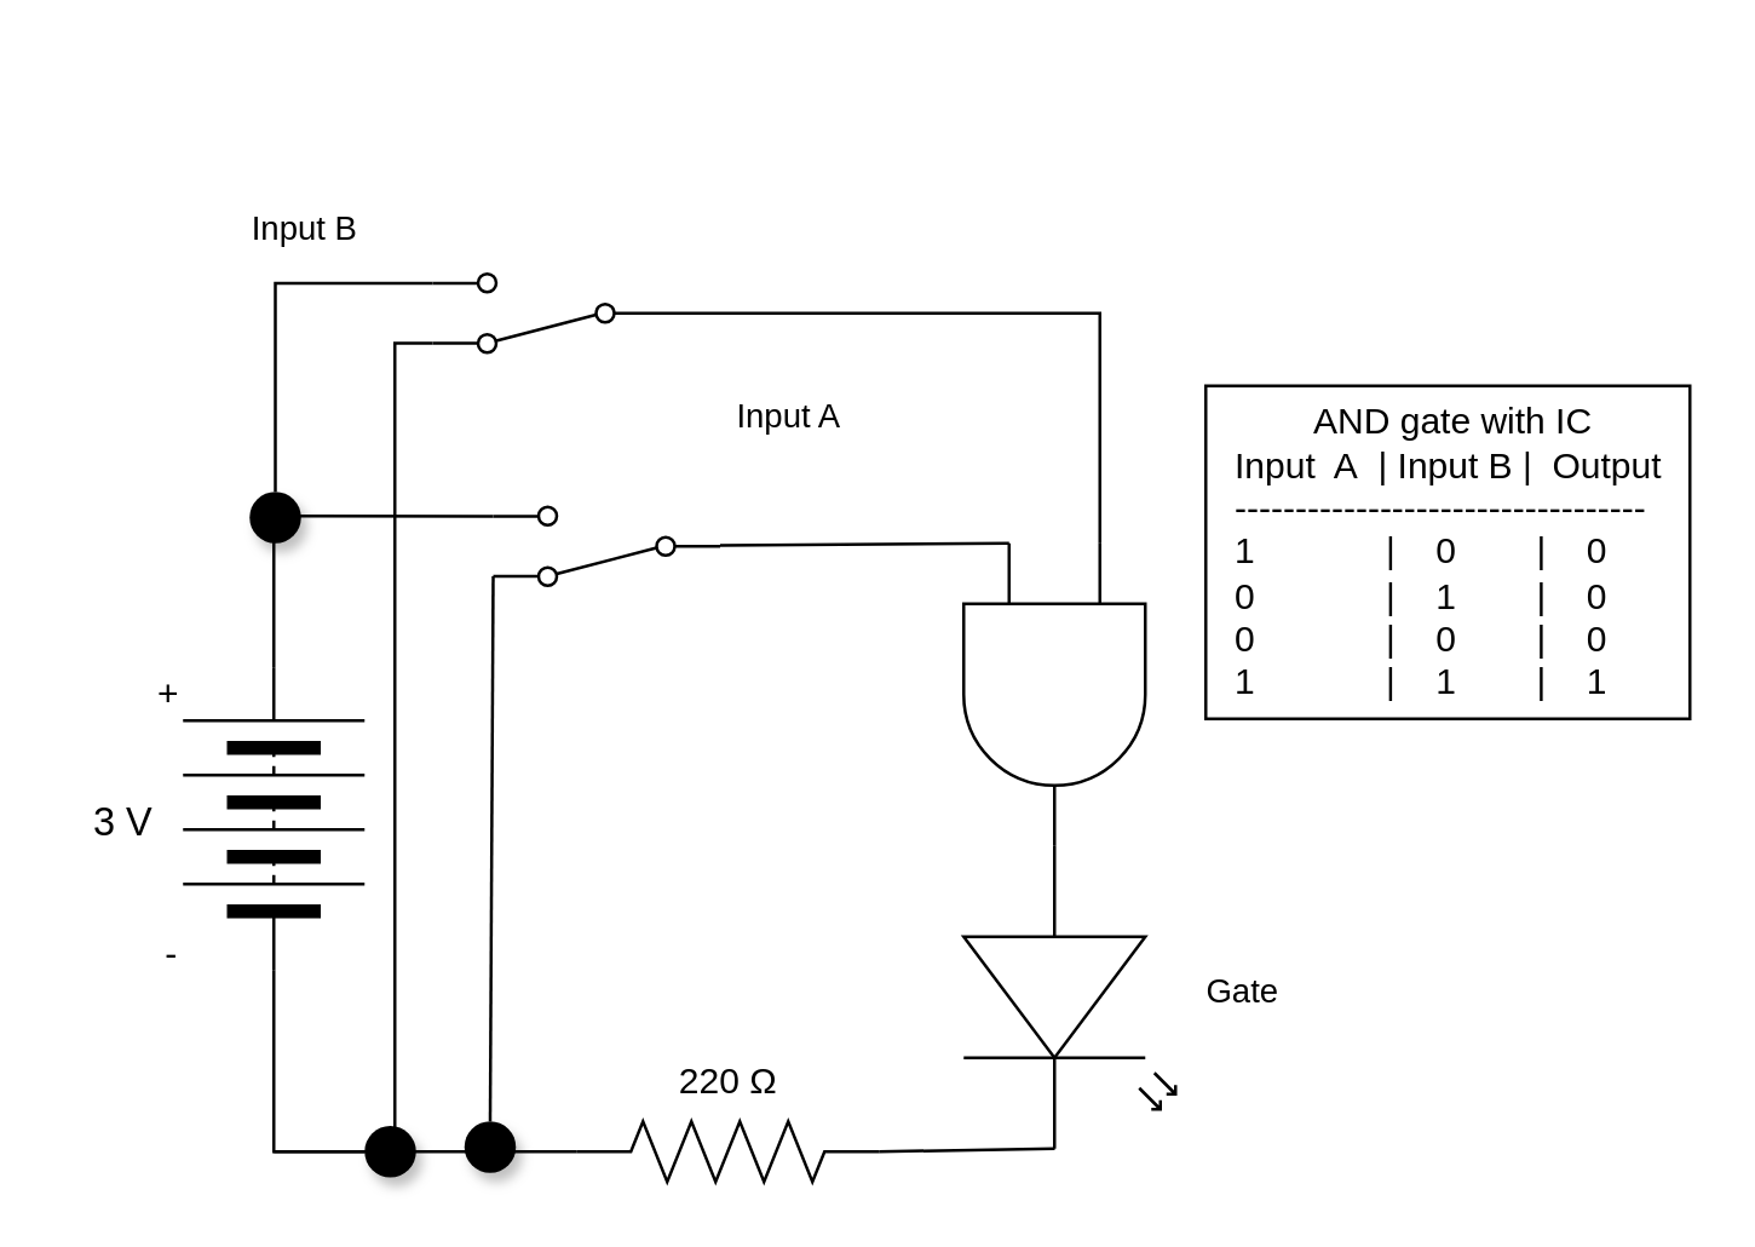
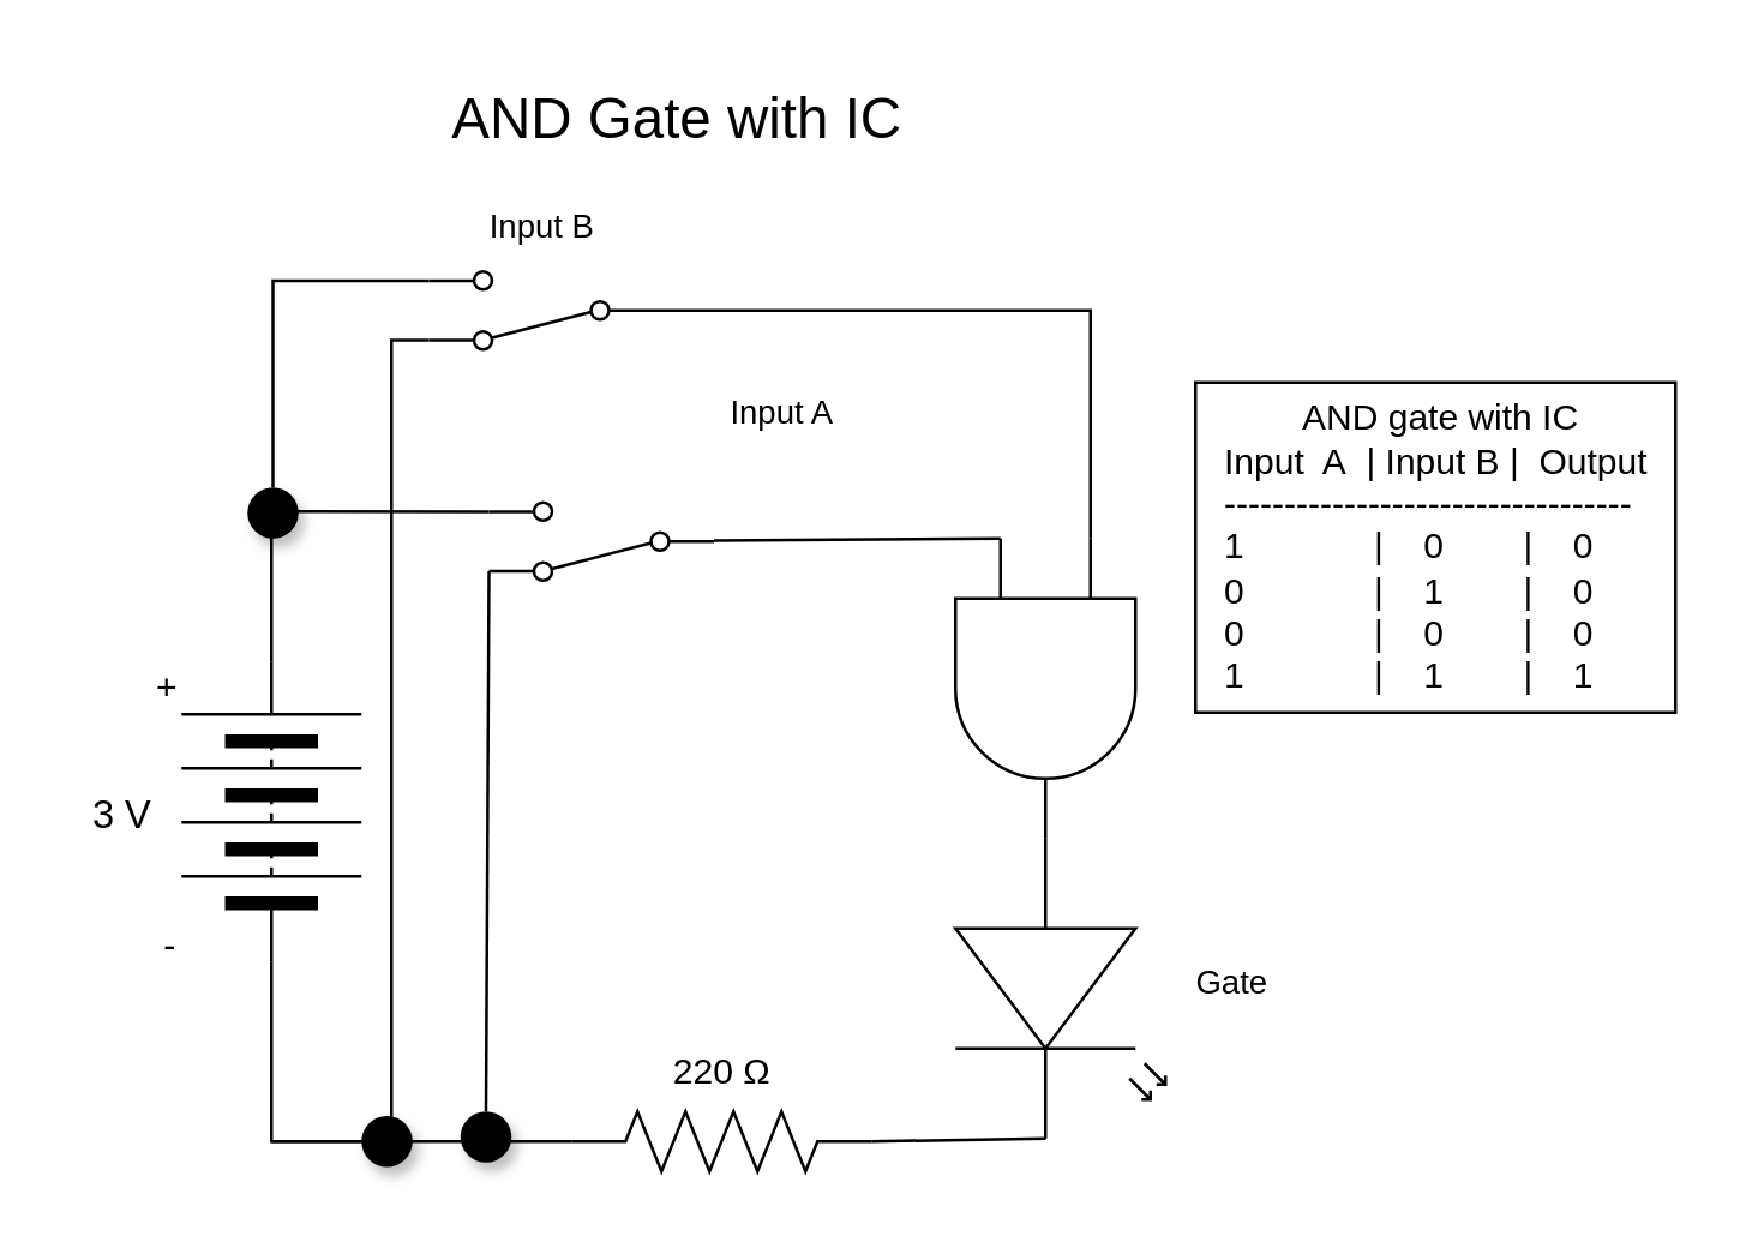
+ <mxCell id="15" value="AND Gate with IC" style="text;html=1;align=center;verticalAlign=middle;resizable=0;points=[];autosize=1;strokeColor=none;fillColor=none;fontSize=19;" vertex="1" parent="1"><mxGeometry x="140" y="20" width="170" height="40" as="geometry" /></mxCell>
- <mxCell id="24" value="Input B" style="text;html=1;align=center;verticalAlign=middle;resizable=0;points=[];autosize=1;strokeColor=none;fillColor=none;fontSize=11;fontFamily=Helvetica;fontColor=default;" vertex="1" parent="1"><mxGeometry x="70" y="60" width="60" height="30" as="geometry" /></mxCell>
+ <mxCell id="24" value="Input B" style="text;html=1;align=center;verticalAlign=middle;resizable=0;points=[];autosize=1;strokeColor=none;fillColor=none;fontSize=11;fontFamily=Helvetica;fontColor=default;" vertex="1" parent="1"><mxGeometry x="150" y="60" width="60" height="30" as="geometry" /></mxCell>
